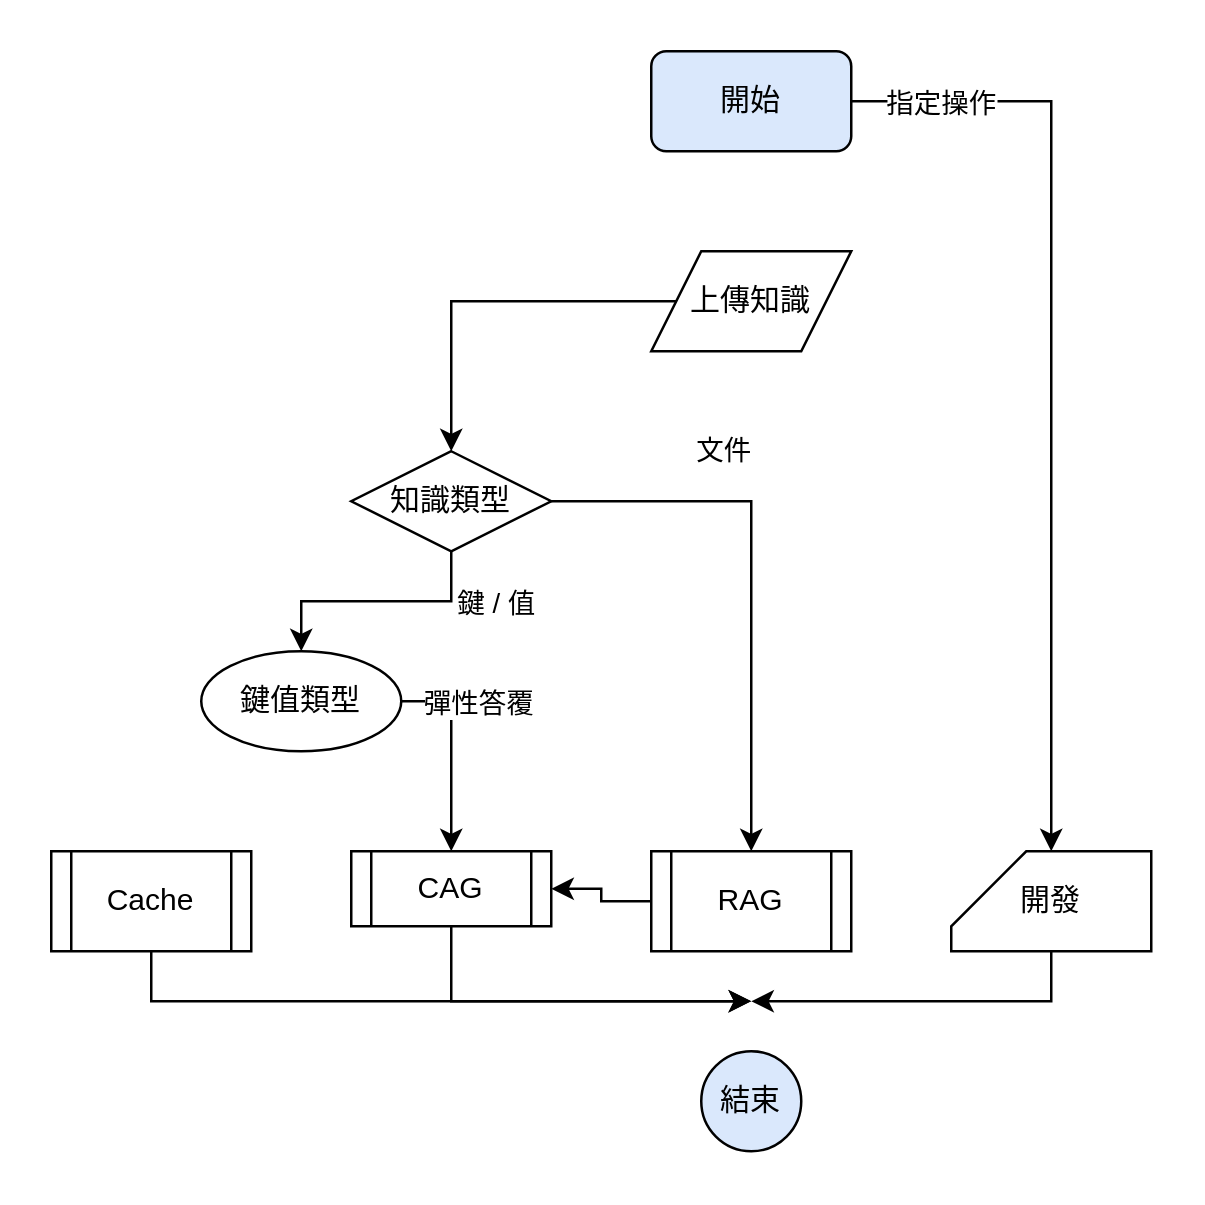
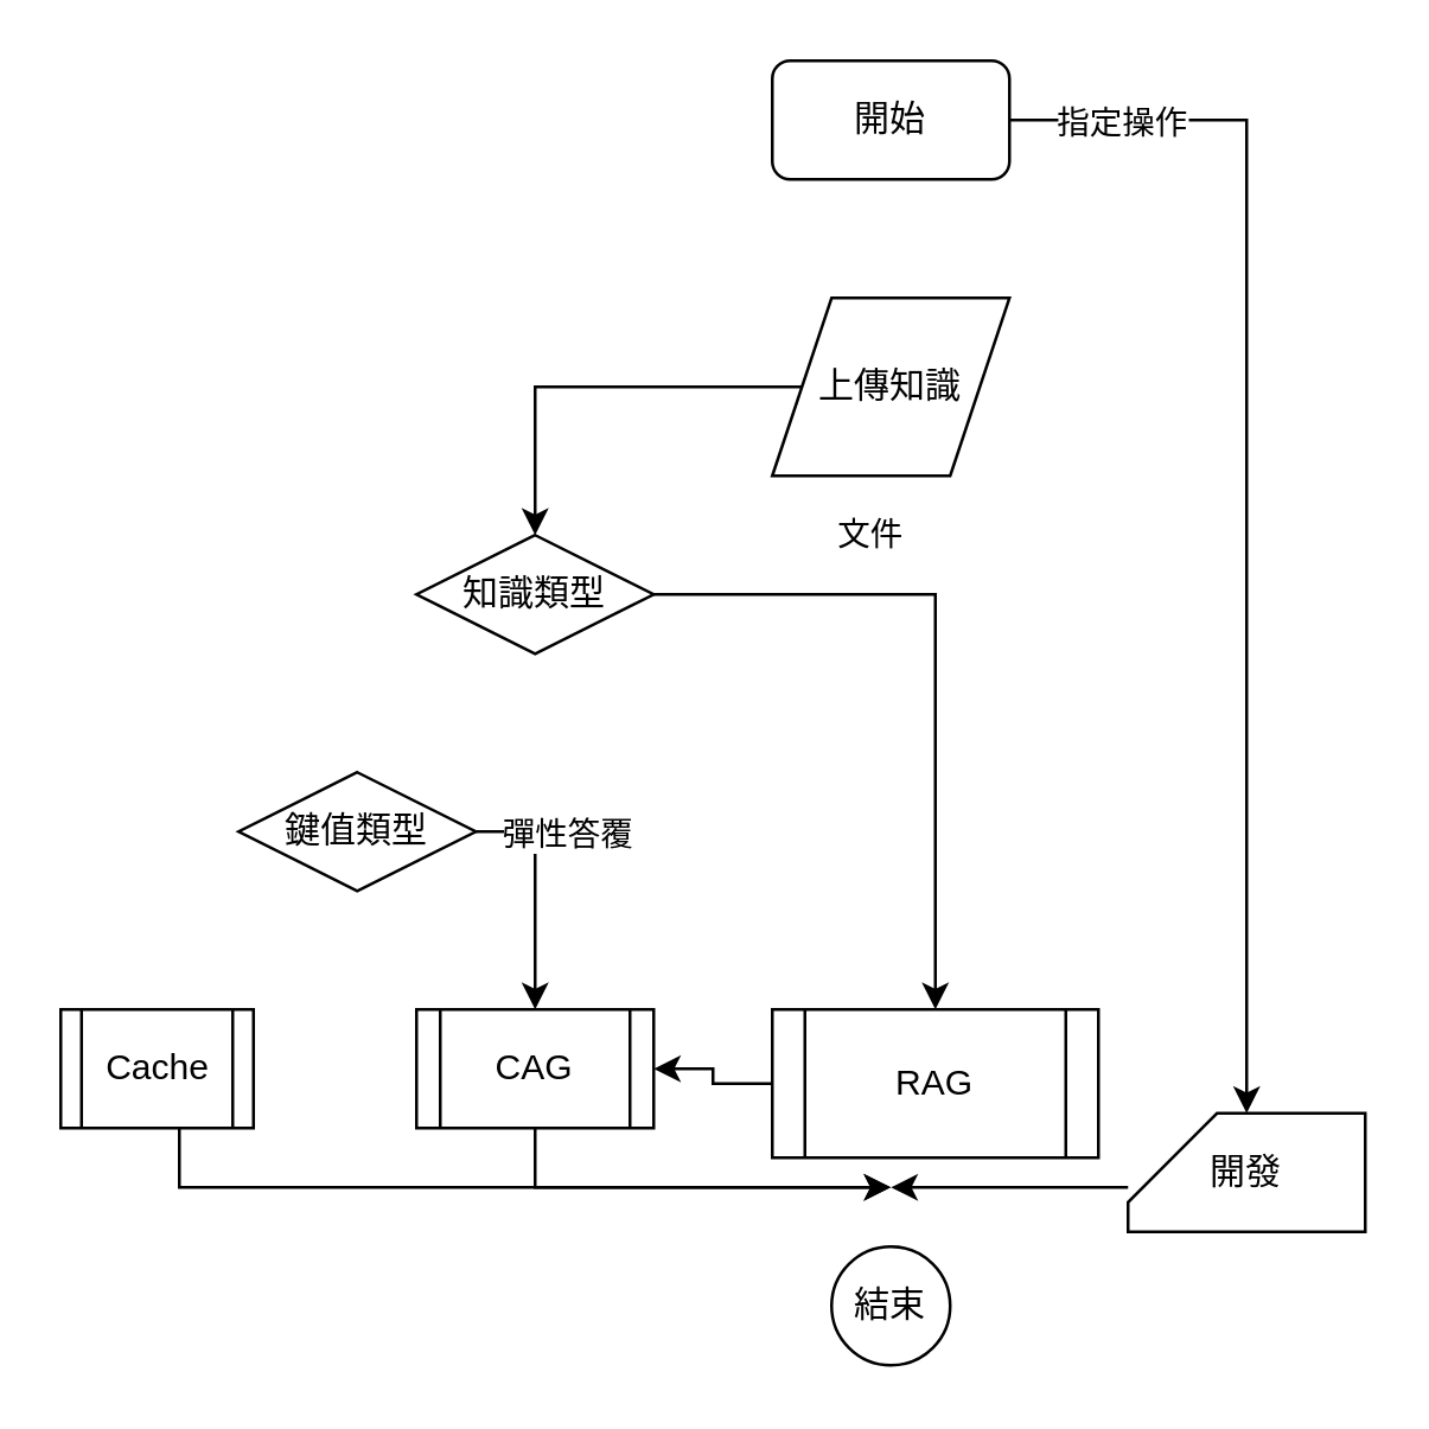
- <mxCell id="4" value="開始" style="rounded=1;whiteSpace=wrap;html=1;fillColor=#dae8fc;" parent="1" vertex="1"><mxGeometry x="260" y="20" width="80" height="40" as="geometry" /></mxCell>
+ <mxCell id="4" value="開始" style="rounded=1;whiteSpace=wrap;html=1;" parent="1" vertex="1"><mxGeometry x="260" y="20" width="80" height="40" as="geometry" /></mxCell>
- <mxCell id="6" value="上傳知識" style="shape=parallelogram;perimeter=parallelogramPerimeter;whiteSpace=wrap;html=1;fixedSize=1;" parent="1" vertex="1"><mxGeometry x="260" y="100" width="80" height="40" as="geometry" /></mxCell>
+ <mxCell id="6" value="上傳知識" style="shape=parallelogram;perimeter=parallelogramPerimeter;whiteSpace=wrap;html=1;fixedSize=1;" parent="1" vertex="1"><mxGeometry x="260" y="100" width="80" height="60" as="geometry" /></mxCell>
- <mxCell id="7" style="edgeStyle=orthogonalEdgeStyle;rounded=0;orthogonalLoop=1;jettySize=auto;html=1;entryX=0.5;entryY=0;entryDx=0;entryDy=0;" parent="1" source="11" target="21" edge="1"><mxGeometry relative="1" as="geometry"><mxPoint x="130" y="200" as="targetPoint" /></mxGeometry></mxCell>
- <mxCell id="8" value="鍵 / 值" style="edgeLabel;html=1;align=center;verticalAlign=middle;resizable=0;points=[];" vertex="1" connectable="0" parent="7"><mxGeometry x="-0.533" y="-1" relative="1" as="geometry"><mxPoint x="20" y="1" as="offset" /></mxGeometry></mxCell>
- <mxCell id="21" value="鍵值類型" style="ellipse;whiteSpace=wrap;html=1;" vertex="1" parent="1"><mxGeometry x="80" y="260" width="80" height="40" as="geometry" /></mxCell>
+ <mxCell id="21" value="鍵值類型" style="rhombus;whiteSpace=wrap;html=1;" vertex="1" parent="1"><mxGeometry x="80" y="260" width="80" height="40" as="geometry" /></mxCell>
- <mxCell id="13" value="CAG" style="shape=process;whiteSpace=wrap;html=1;backgroundOutline=1;" parent="1" vertex="1"><mxGeometry x="140" y="340" width="80" height="30" as="geometry" /></mxCell>
+ <mxCell id="13" value="CAG" style="shape=process;whiteSpace=wrap;html=1;backgroundOutline=1;" parent="1" vertex="1"><mxGeometry x="140" y="340" width="80" height="40" as="geometry" /></mxCell>
- <mxCell id="23" value="Cache" style="shape=process;whiteSpace=wrap;html=1;backgroundOutline=1;" vertex="1" parent="1"><mxGeometry x="20" y="340" width="80" height="40" as="geometry" /></mxCell>
+ <mxCell id="23" value="Cache" style="shape=process;whiteSpace=wrap;html=1;backgroundOutline=1;" vertex="1" parent="1"><mxGeometry x="20" y="340" width="65" height="40" as="geometry" /></mxCell>
- <mxCell id="15" value="RAG" style="shape=process;whiteSpace=wrap;html=1;backgroundOutline=1;" parent="1" vertex="1"><mxGeometry x="260" y="340" width="80" height="40" as="geometry" /></mxCell>
+ <mxCell id="15" value="RAG" style="shape=process;whiteSpace=wrap;html=1;backgroundOutline=1;" parent="1" vertex="1"><mxGeometry x="260" y="340" width="110" height="50" as="geometry" /></mxCell>
- <mxCell id="18" value="開發" style="shape=card;whiteSpace=wrap;html=1;" parent="1" vertex="1"><mxGeometry x="380" y="340" width="80" height="40" as="geometry" /></mxCell>
+ <mxCell id="18" value="開發" style="shape=card;whiteSpace=wrap;html=1;" parent="1" vertex="1"><mxGeometry x="380" y="375" width="80" height="40" as="geometry" /></mxCell>
- <mxCell id="16" value="結束" style="ellipse;whiteSpace=wrap;html=1;aspect=fixed;fillColor=#dae8fc;" parent="1" vertex="1"><mxGeometry x="280" y="420" width="40" height="40" as="geometry" /></mxCell>
+ <mxCell id="16" value="結束" style="ellipse;whiteSpace=wrap;html=1;aspect=fixed;" parent="1" vertex="1"><mxGeometry x="280" y="420" width="40" height="40" as="geometry" /></mxCell>
